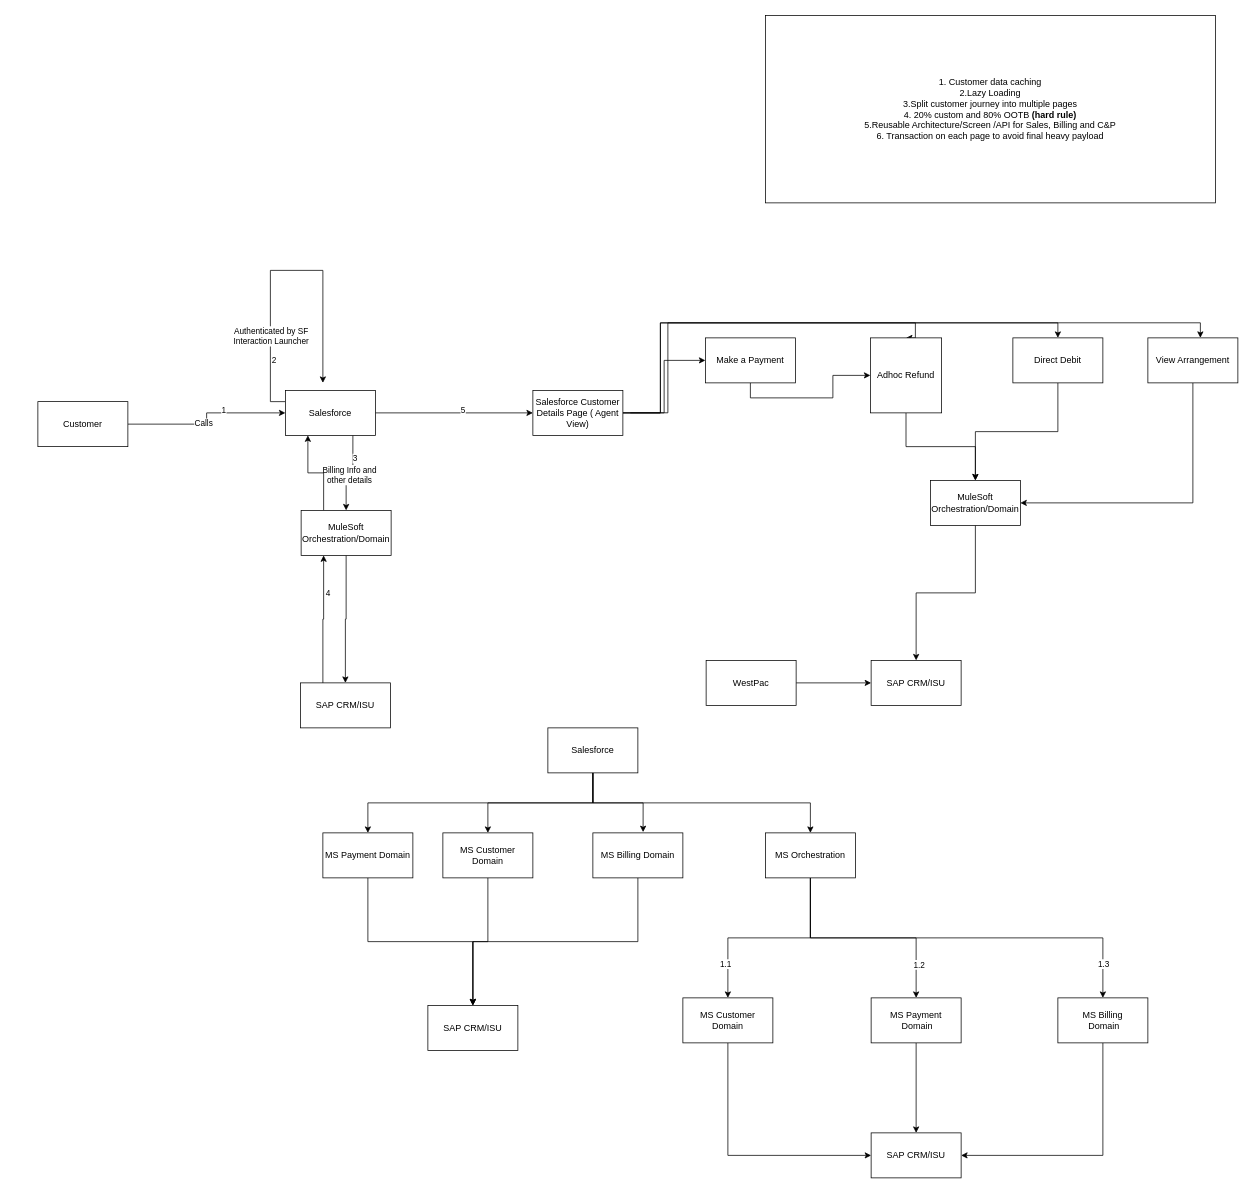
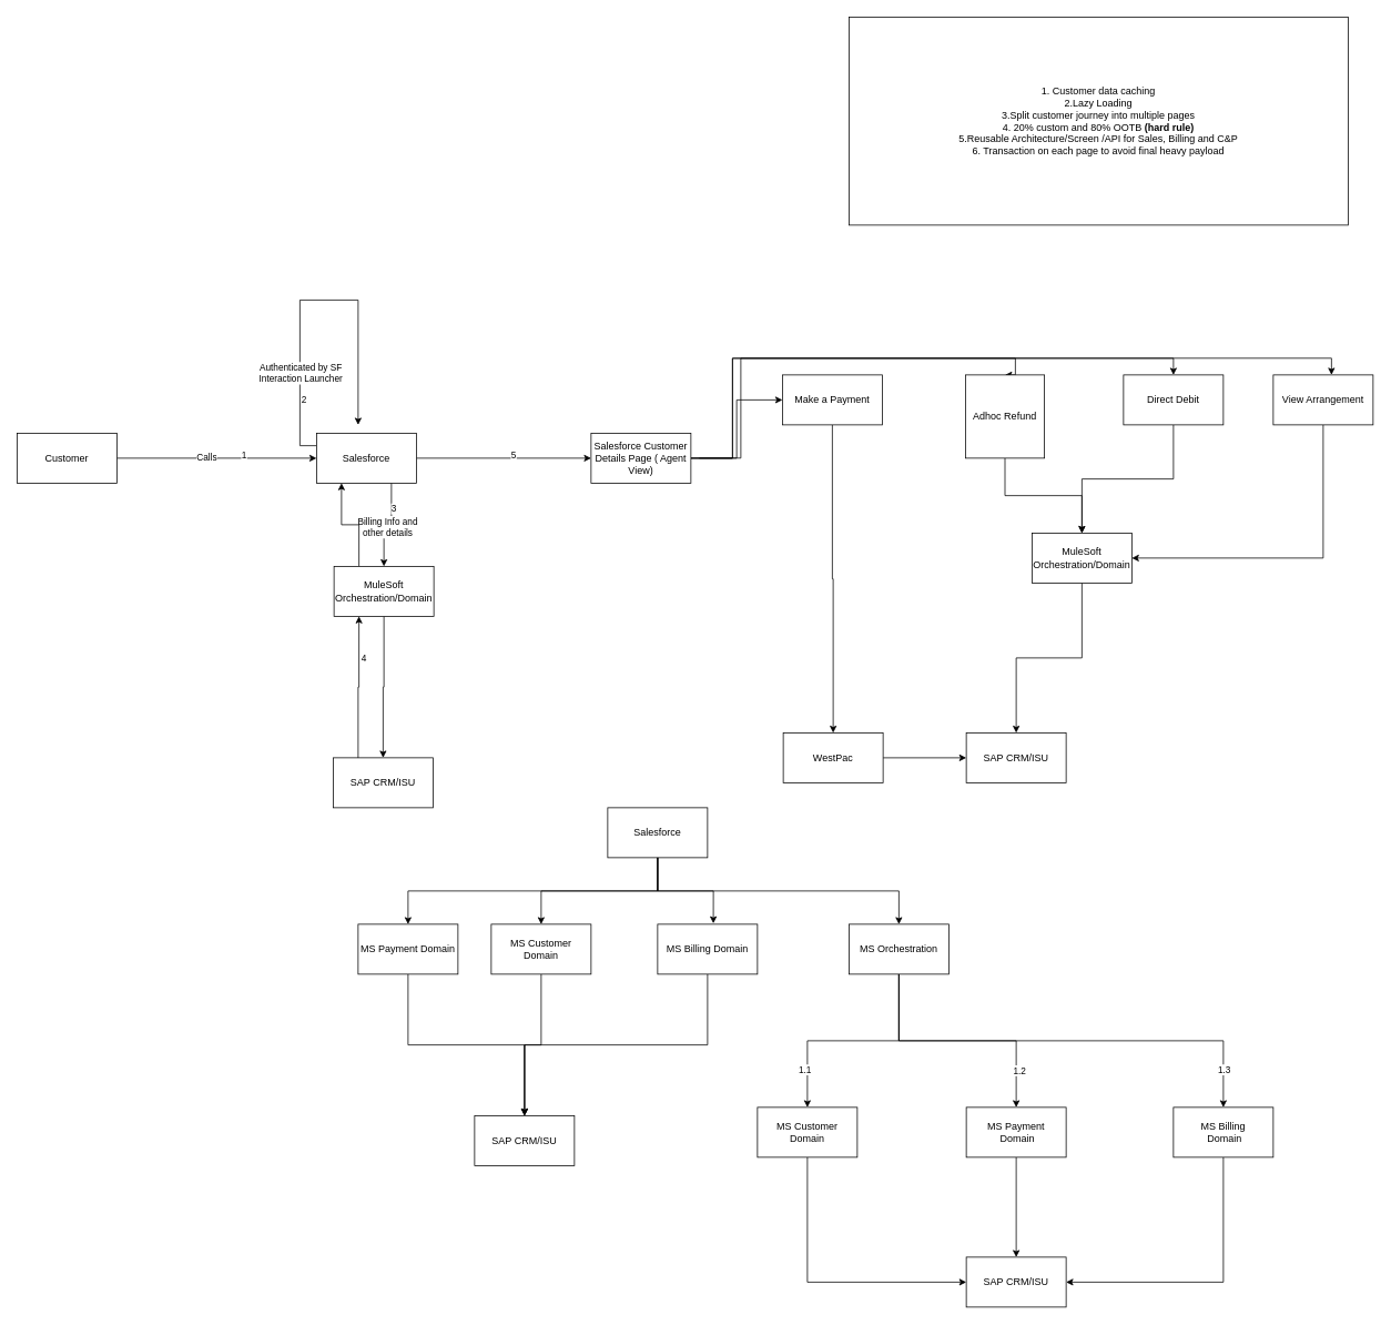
- <mxCell id="25" style="edgeStyle=orthogonalEdgeStyle;rounded=0;orthogonalLoop=1;jettySize=auto;html=1;exitX=0.5;exitY=1;exitDx=0;exitDy=0;" parent="1" source="26" target="32" edge="1"><mxGeometry relative="1" as="geometry" /></mxCell>
+ <mxCell id="25" style="edgeStyle=orthogonalEdgeStyle;rounded=0;orthogonalLoop=1;jettySize=auto;html=1;exitX=0.5;exitY=1;exitDx=0;exitDy=0;" parent="1" source="26" target="17" edge="1"><mxGeometry relative="1" as="geometry" /></mxCell>
- <mxCell id="5" value="Customer" style="rounded=0;whiteSpace=wrap;html=1;" parent="1" vertex="1"><mxGeometry x="50" y="535" width="120" height="60" as="geometry" /></mxCell>
+ <mxCell id="5" value="Customer" style="rounded=0;whiteSpace=wrap;html=1;" parent="1" vertex="1"><mxGeometry x="20" y="520" width="120" height="60" as="geometry" /></mxCell>
